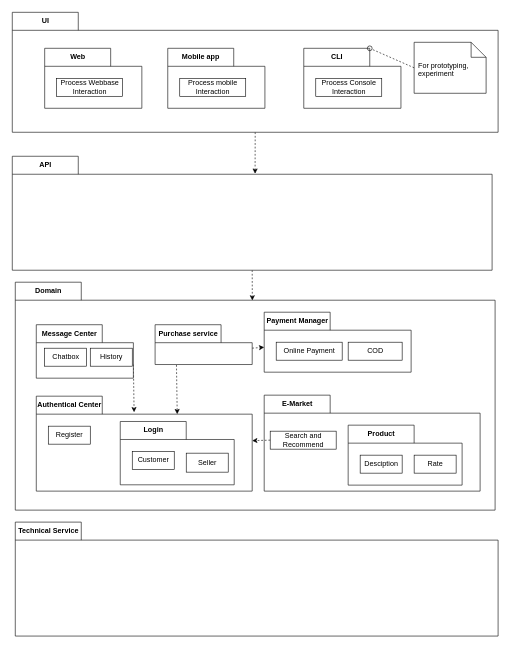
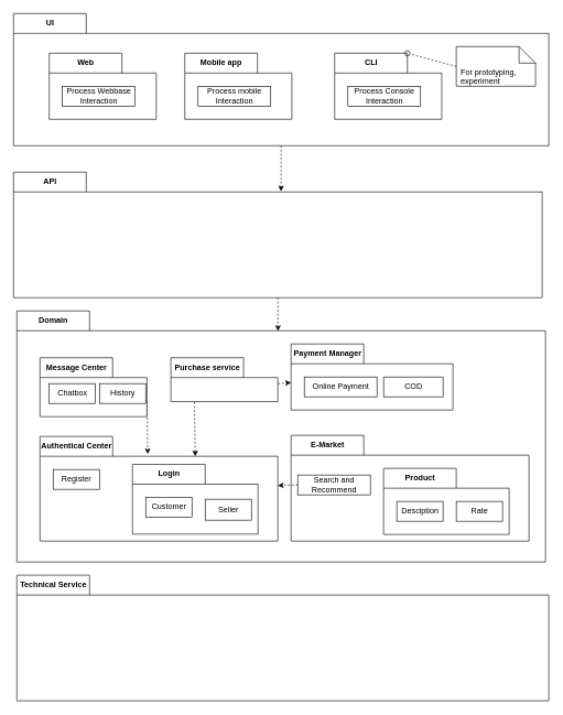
- <mxCell id="11" value="For prototyping, experiment" style="shape=note2;boundedLbl=1;whiteSpace=wrap;html=1;size=25;verticalAlign=top;align=left;spacingLeft=5;" vertex="1" parent="3"><mxGeometry x="670" y="50" width="120" height="85" as="geometry" /></mxCell>
+ <mxCell id="11" value="For prototyping, experiment" style="shape=note2;boundedLbl=1;whiteSpace=wrap;html=1;size=25;verticalAlign=top;align=left;spacingLeft=5;" vertex="1" parent="3"><mxGeometry x="670" y="50" width="120" height="60" as="geometry" /></mxCell>
